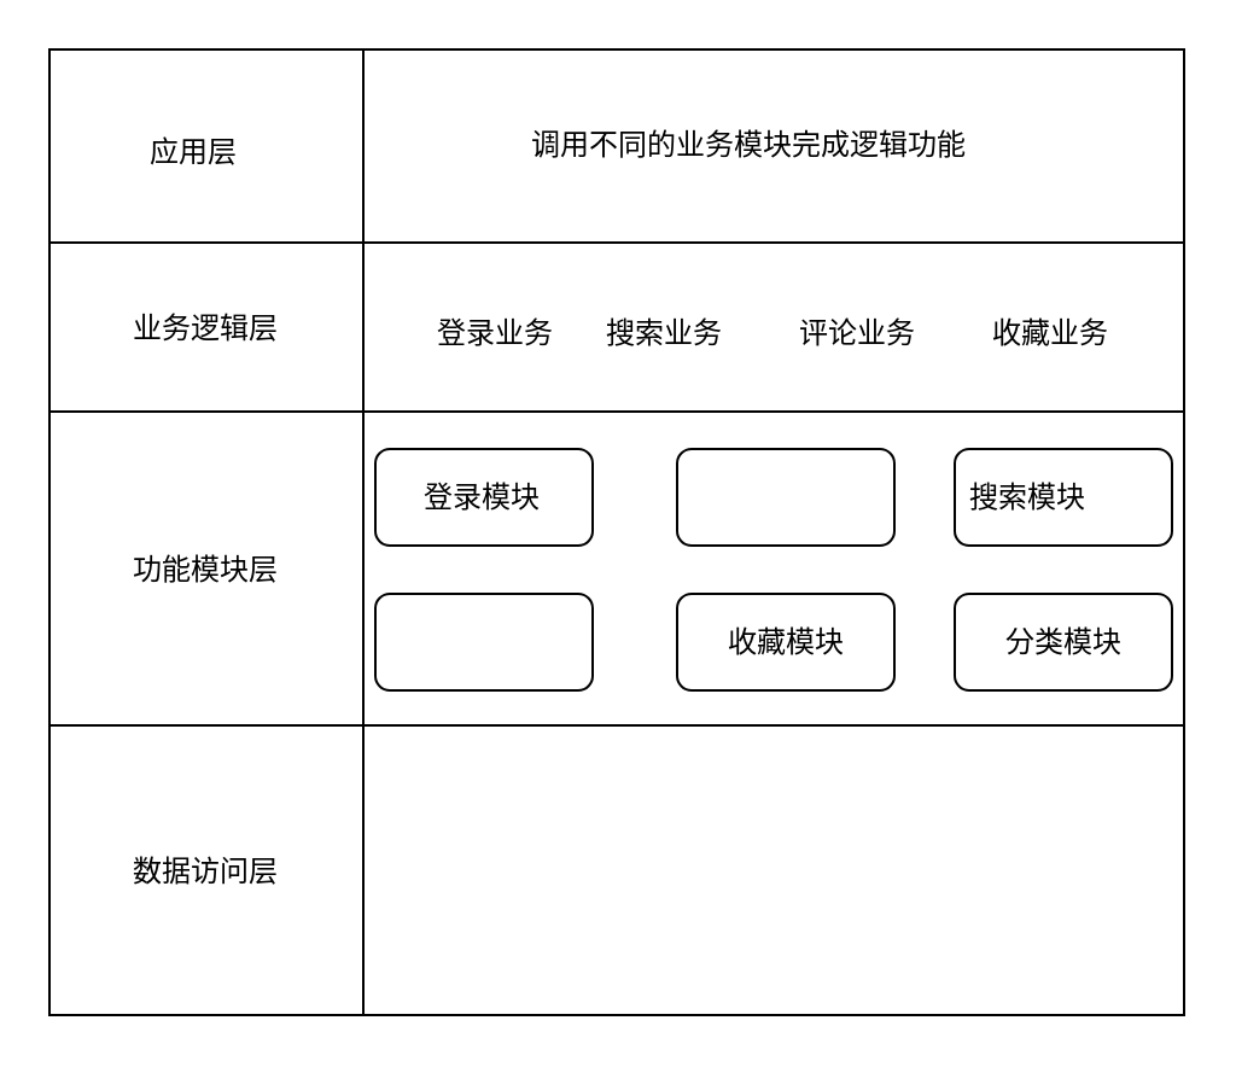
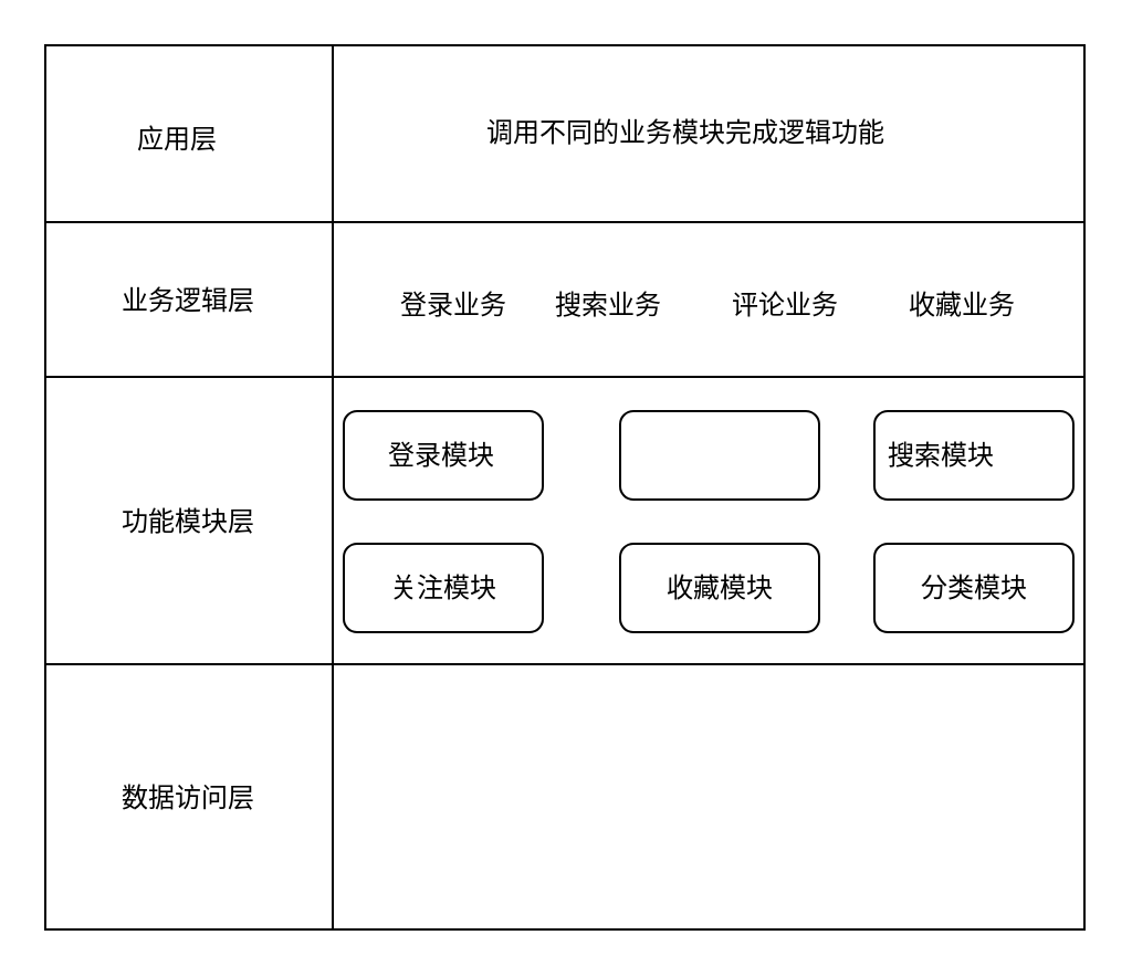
+ <mxCell id="22" value="关注模块" style="text;html=1;strokeColor=none;fillColor=none;align=center;verticalAlign=middle;whiteSpace=wrap;rounded=0;" vertex="1" parent="1"><mxGeometry x="172.5" y="255.5" width="55" height="20" as="geometry" /></mxCell>
